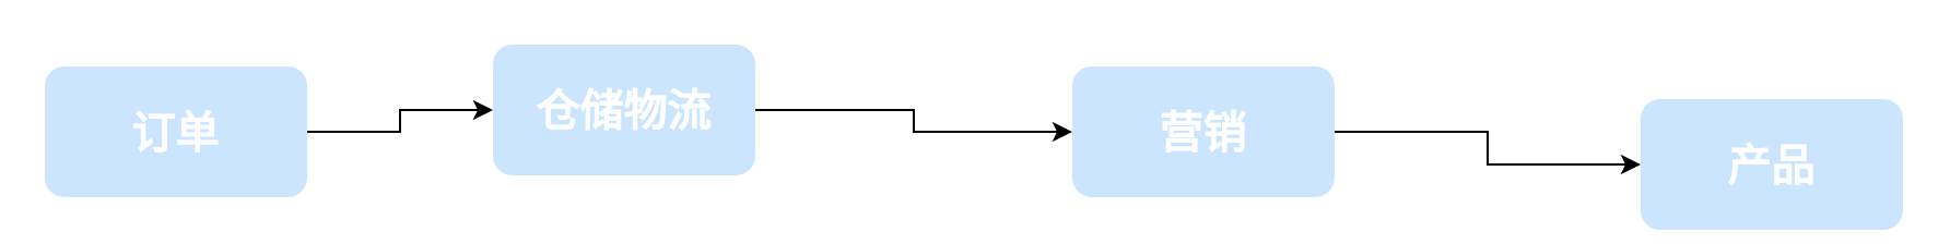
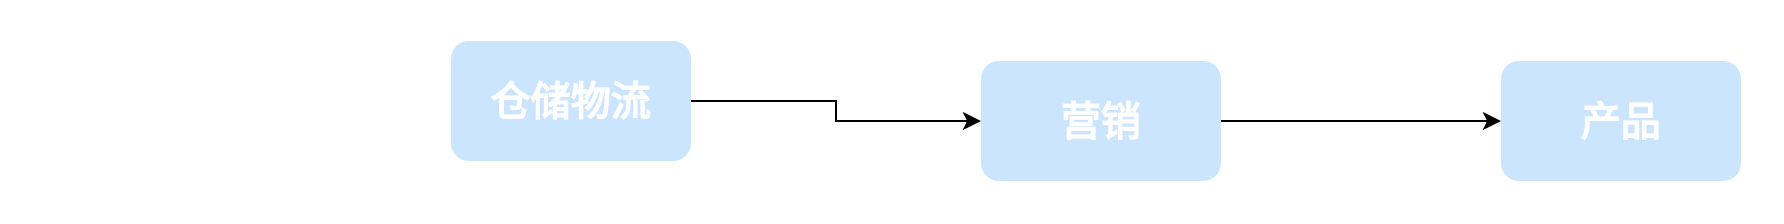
- <mxCell id="2" value="" style="edgeStyle=orthogonalEdgeStyle;rounded=0;orthogonalLoop=1;jettySize=auto;html=1;" parent="1" source="3" target="5" edge="1"><mxGeometry relative="1" as="geometry" /></mxCell>
- <mxCell id="3" value="订单" style="rounded=1;whiteSpace=wrap;html=1;fillColor=#cce5ff;strokeColor=none;fontStyle=1;fontSize=20;fontColor=#FFFFFF;" parent="1" vertex="1"><mxGeometry y="30" width="120" height="60" as="geometry" x="20" /></mxCell>
- <mxCell id="8" value="产品" style="rounded=1;whiteSpace=wrap;html=1;fontStyle=1;fontSize=20;fillColor=#cce5ff;strokeColor=none;gradientColor=none;fontColor=#FFFFFF;" parent="1" vertex="1"><mxGeometry x="750" y="45" width="120" height="60" as="geometry" /></mxCell>
+ <mxCell id="8" value="产品" style="rounded=1;whiteSpace=wrap;html=1;fontStyle=1;fontSize=20;fillColor=#cce5ff;strokeColor=none;gradientColor=none;fontColor=#FFFFFF;" parent="1" vertex="1"><mxGeometry x="750" y="30" width="120" height="60" as="geometry" /></mxCell>
